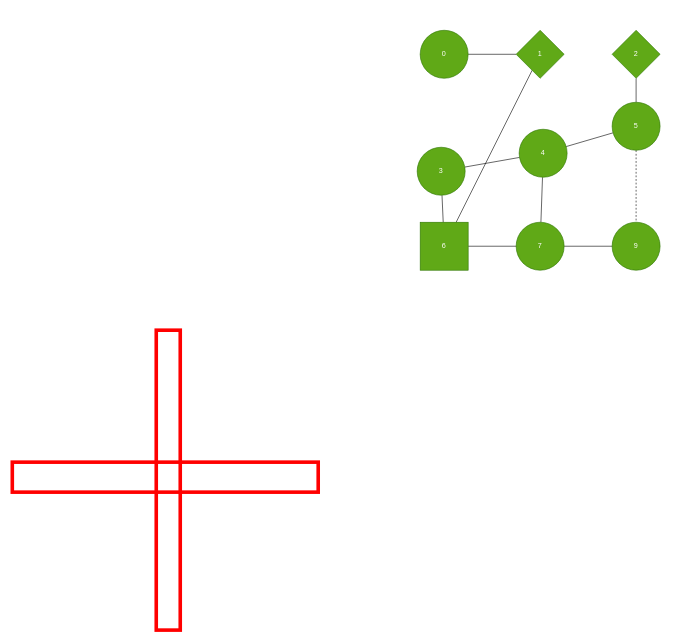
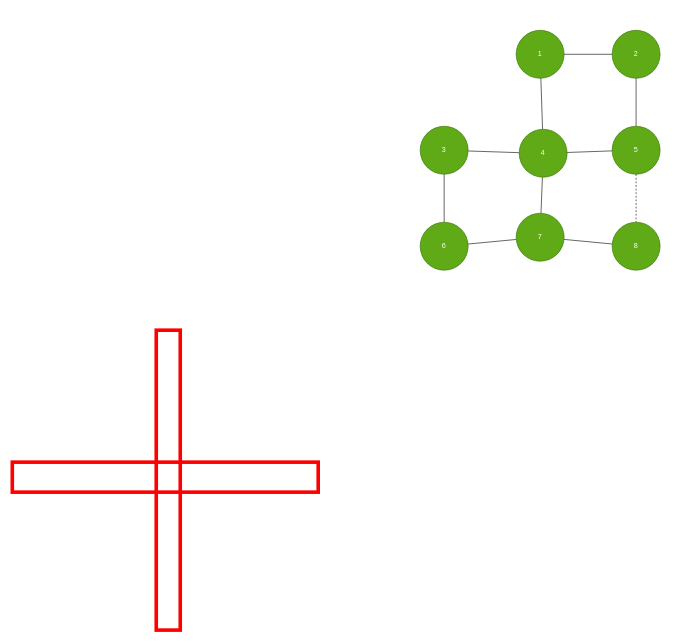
- <mxCell id="3" value="0" style="ellipse;whiteSpace=wrap;html=1;aspect=fixed;fillColor=#60a917;fontColor=#ffffff;strokeColor=#2D7600;" vertex="1" parent="1"><mxGeometry x="700" y="50" width="80" height="80" as="geometry" /></mxCell>
- <mxCell id="2" value="" style="edgeStyle=none;html=1;strokeColor=default;endArrow=none;endFill=0;" edge="1" parent="1" source="3" target="5"><mxGeometry relative="1" as="geometry" /></mxCell>
- <mxCell id="5" value="1" style="rhombus;whiteSpace=wrap;html=1;aspect=fixed;fillColor=#60a917;fontColor=#ffffff;strokeColor=#2D7600;" vertex="1" parent="1"><mxGeometry x="860" y="50" width="80" height="80" as="geometry" /></mxCell>
+ <mxCell id="5" value="1" style="ellipse;whiteSpace=wrap;html=1;aspect=fixed;fillColor=#60a917;fontColor=#ffffff;strokeColor=#2D7600;" vertex="1" parent="1"><mxGeometry x="860" y="50" width="80" height="80" as="geometry" /></mxCell>
- <mxCell id="7" value="2" style="rhombus;whiteSpace=wrap;html=1;aspect=fixed;fillColor=#60a917;fontColor=#ffffff;strokeColor=#2D7600;" vertex="1" parent="1"><mxGeometry x="1020" y="50" width="80" height="80" as="geometry" /></mxCell>
+ <mxCell id="7" value="2" style="ellipse;whiteSpace=wrap;html=1;aspect=fixed;fillColor=#60a917;fontColor=#ffffff;strokeColor=#2D7600;" vertex="1" parent="1"><mxGeometry x="1020" y="50" width="80" height="80" as="geometry" /></mxCell>
+ <mxCell id="13" value="" style="edgeStyle=none;html=1;endArrow=none;endFill=0;strokeColor=default;" edge="1" parent="1" source="14" target="5"><mxGeometry relative="1" as="geometry" /></mxCell>
- <mxCell id="10" value="5" style="ellipse;whiteSpace=wrap;html=1;aspect=fixed;fillColor=#60a917;fontColor=#ffffff;strokeColor=#2D7600;" vertex="1" parent="1"><mxGeometry x="1020" y="170" width="80" height="80" as="geometry" /></mxCell>
+ <mxCell id="10" value="5" style="ellipse;whiteSpace=wrap;html=1;aspect=fixed;fillColor=#60a917;fontColor=#ffffff;strokeColor=#2D7600;" vertex="1" parent="1"><mxGeometry x="1020" y="210" width="80" height="80" as="geometry" /></mxCell>
- <mxCell id="4" value="" style="edgeStyle=none;html=1;endArrow=none;endFill=0;strokeColor=default;" edge="1" parent="1" source="5" target="18"><mxGeometry relative="1" as="geometry" /></mxCell>
+ <mxCell id="4" value="" style="edgeStyle=none;html=1;endArrow=none;endFill=0;strokeColor=default;" edge="1" parent="1" source="5" target="7"><mxGeometry relative="1" as="geometry" /></mxCell>
- <mxCell id="16" value="3" style="ellipse;whiteSpace=wrap;html=1;aspect=fixed;fillColor=#60a917;fontColor=#ffffff;strokeColor=#2D7600;" vertex="1" parent="1"><mxGeometry x="695" y="245" width="80" height="80" as="geometry" /></mxCell>
+ <mxCell id="16" value="3" style="ellipse;whiteSpace=wrap;html=1;aspect=fixed;fillColor=#60a917;fontColor=#ffffff;strokeColor=#2D7600;" vertex="1" parent="1"><mxGeometry x="700" y="210" width="80" height="80" as="geometry" /></mxCell>
- <mxCell id="18" value="6" style="whiteSpace=wrap;html=1;aspect=fixed;fillColor=#60a917;fontColor=#ffffff;strokeColor=#2D7600;rounded=0;" vertex="1" parent="1"><mxGeometry x="700" y="370" width="80" height="80" as="geometry" /></mxCell>
+ <mxCell id="18" value="6" style="ellipse;whiteSpace=wrap;html=1;aspect=fixed;fillColor=#60a917;fontColor=#ffffff;strokeColor=#2D7600;" vertex="1" parent="1"><mxGeometry x="700" y="370" width="80" height="80" as="geometry" /></mxCell>
- <mxCell id="20" value="7" style="ellipse;whiteSpace=wrap;html=1;aspect=fixed;fillColor=#60a917;fontColor=#ffffff;strokeColor=#2D7600;" vertex="1" parent="1"><mxGeometry x="860" y="370" width="80" height="80" as="geometry" /></mxCell>
+ <mxCell id="20" value="7" style="ellipse;whiteSpace=wrap;html=1;aspect=fixed;fillColor=#60a917;fontColor=#ffffff;strokeColor=#2D7600;" vertex="1" parent="1"><mxGeometry x="860" y="355" width="80" height="80" as="geometry" /></mxCell>
- <mxCell id="21" value="9" style="ellipse;whiteSpace=wrap;html=1;aspect=fixed;fillColor=#60a917;fontColor=#ffffff;strokeColor=#2D7600;" vertex="1" parent="1"><mxGeometry x="1020" y="370" width="80" height="80" as="geometry" /></mxCell>
+ <mxCell id="21" value="8" style="ellipse;whiteSpace=wrap;html=1;aspect=fixed;fillColor=#60a917;fontColor=#ffffff;strokeColor=#2D7600;" vertex="1" parent="1"><mxGeometry x="1020" y="370" width="80" height="80" as="geometry" /></mxCell>
